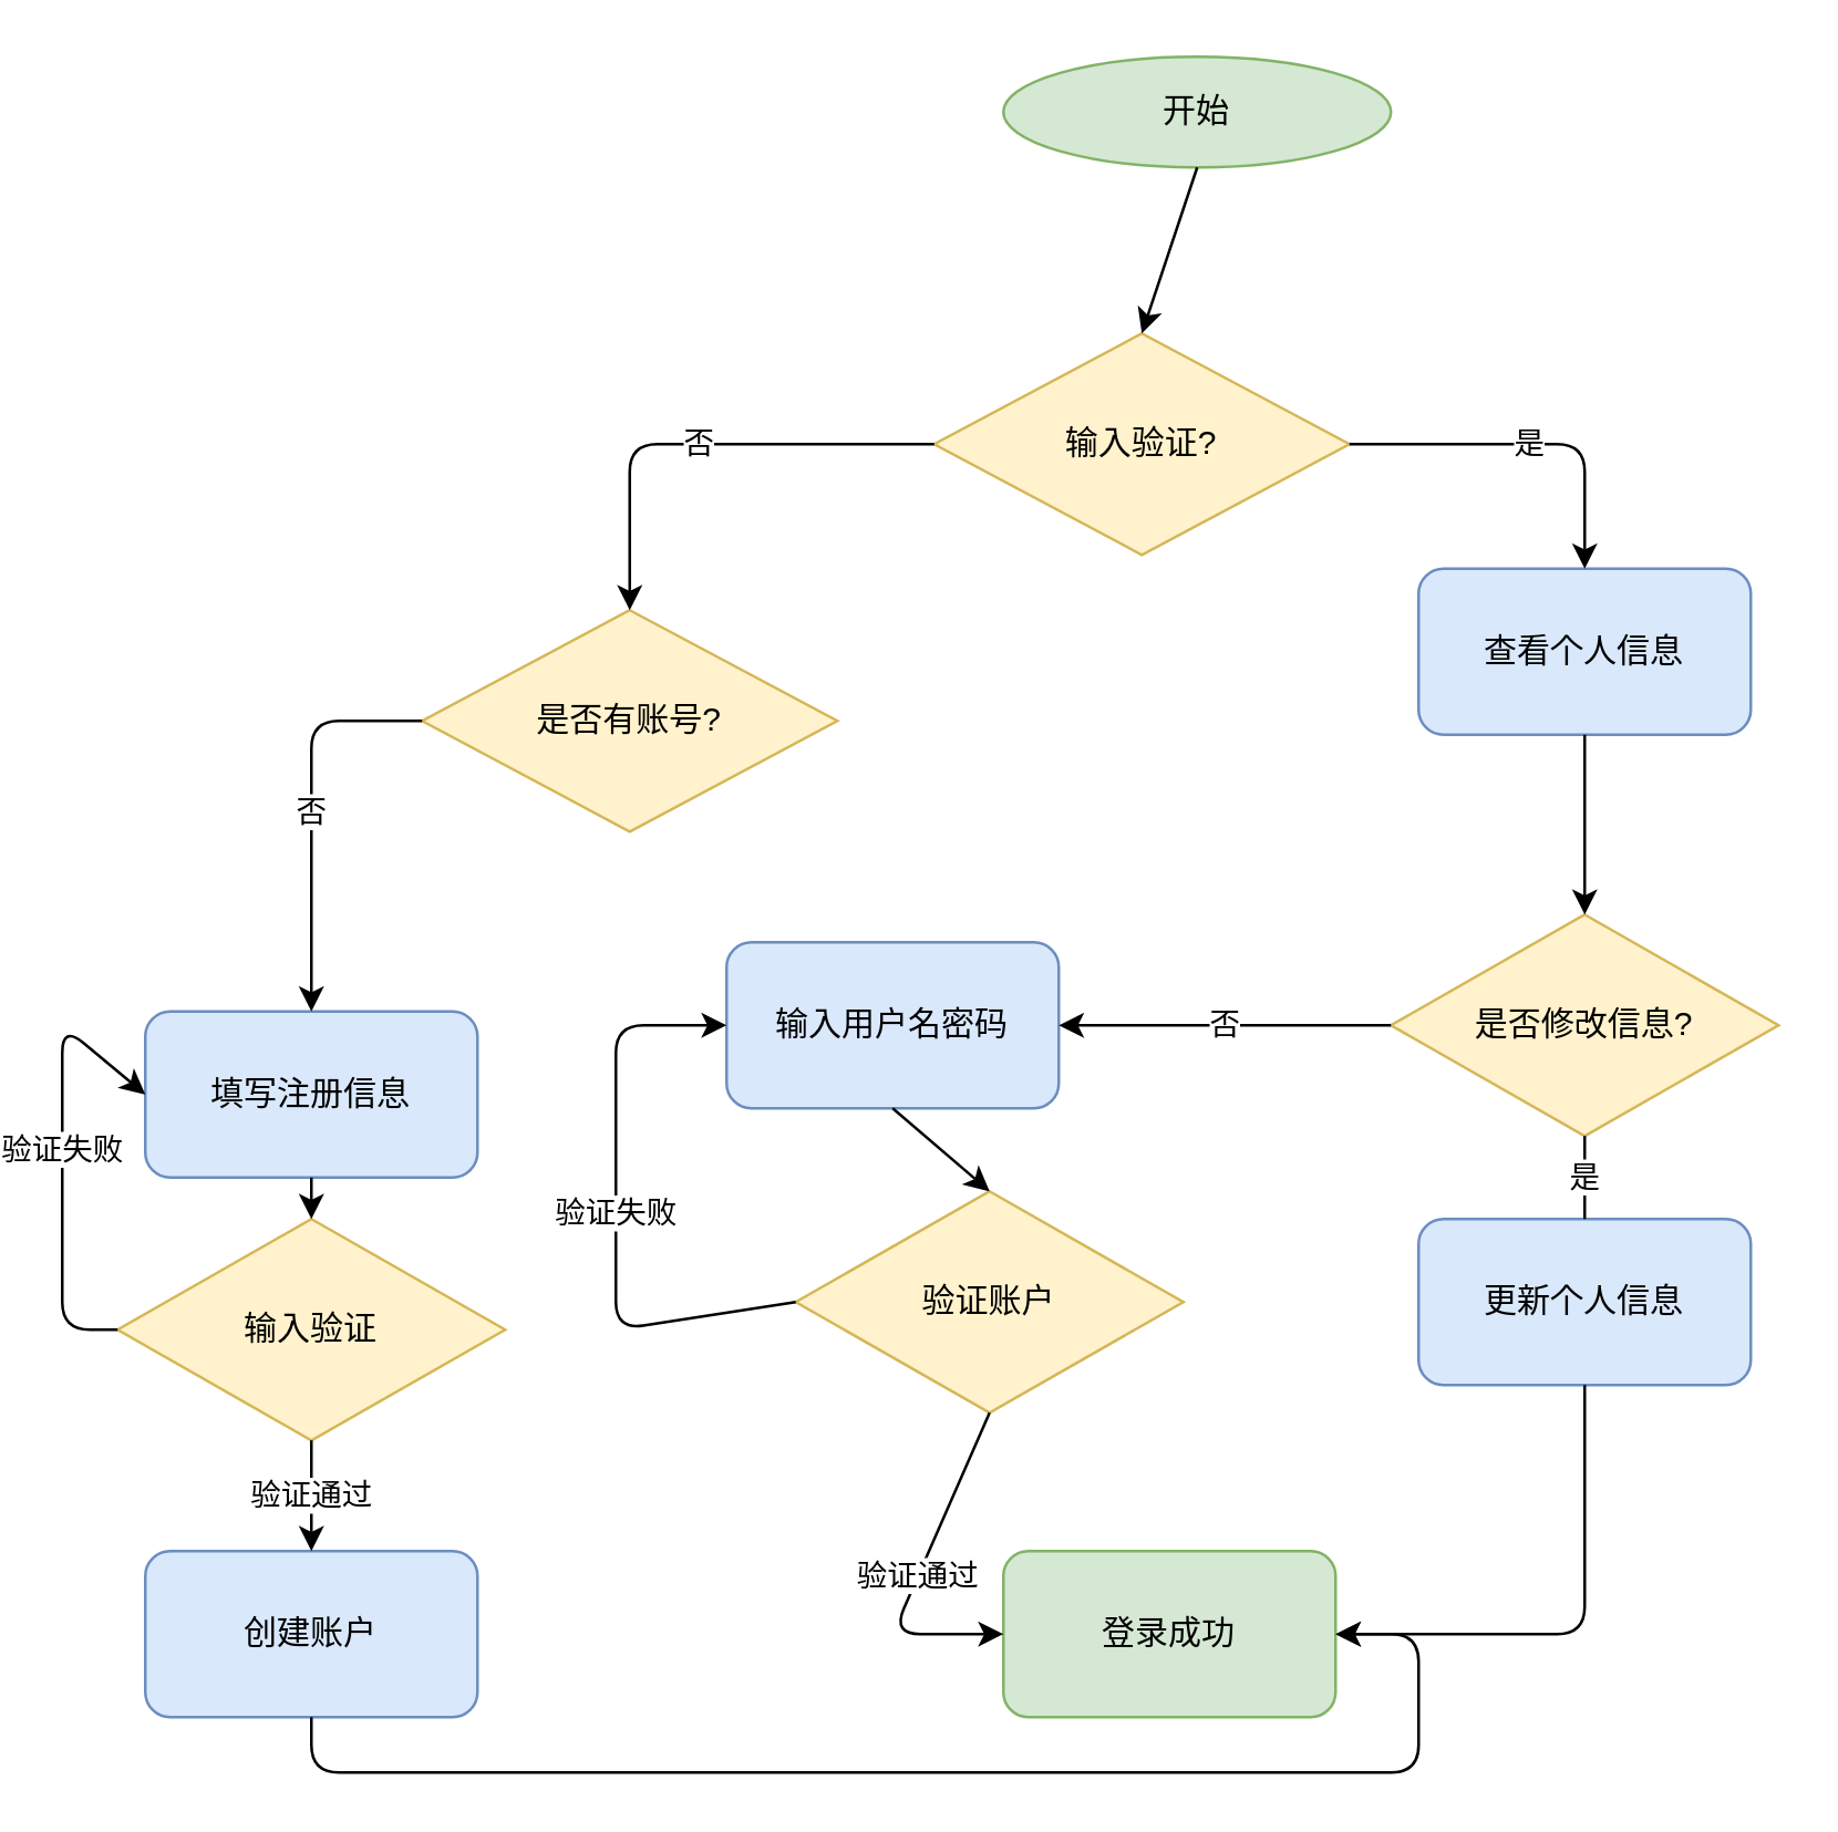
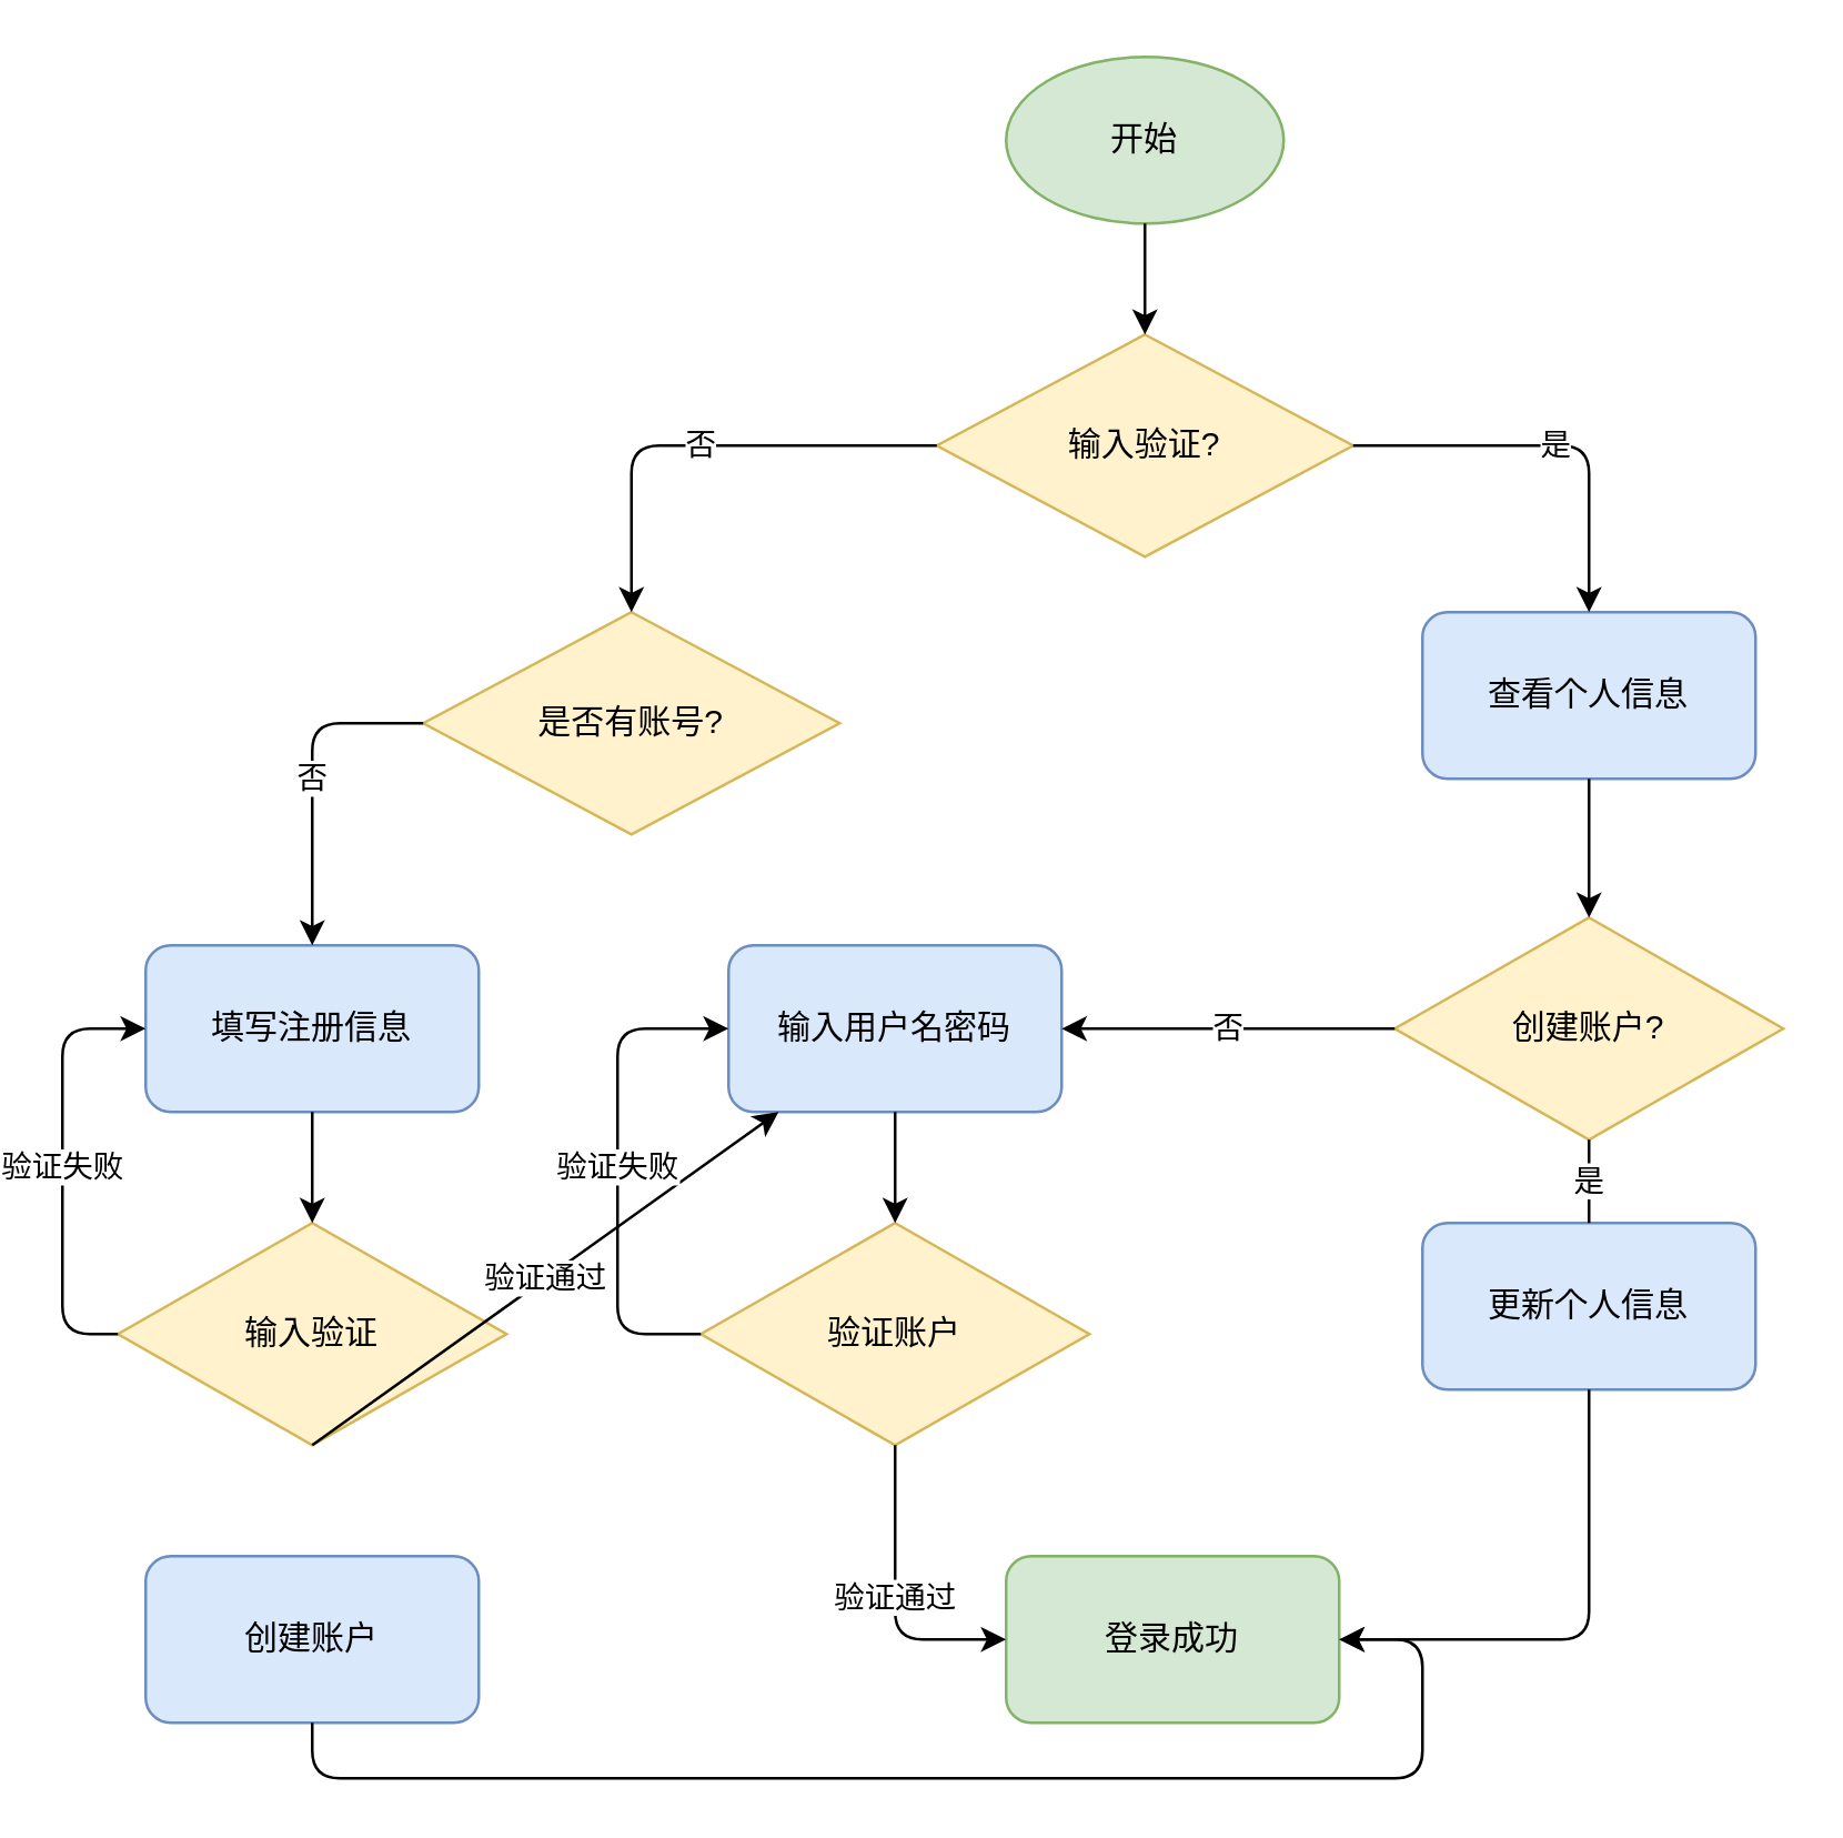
- <mxCell id="2" value="开始" style="ellipse;whiteSpace=wrap;html=1;fillColor=#d5e8d4;strokeColor=#82b366;" parent="1" vertex="1"><mxGeometry x="360" y="20" width="140" height="40" as="geometry" /></mxCell>
+ <mxCell id="2" value="开始" style="ellipse;whiteSpace=wrap;html=1;fillColor=#d5e8d4;strokeColor=#82b366;" parent="1" vertex="1"><mxGeometry x="360" y="20" width="100" height="60" as="geometry" /></mxCell>
- <mxCell id="10" value="查看个人信息" style="rounded=1;whiteSpace=wrap;html=1;fillColor=#dae8fc;strokeColor=#6c8ebf;" parent="1" vertex="1"><mxGeometry x="510" y="205" width="120" height="60" as="geometry" /></mxCell>
+ <mxCell id="10" value="查看个人信息" style="rounded=1;whiteSpace=wrap;html=1;fillColor=#dae8fc;strokeColor=#6c8ebf;" parent="1" vertex="1"><mxGeometry x="510" y="220" width="120" height="60" as="geometry" /></mxCell>
- <mxCell id="11" value="是否修改信息?" style="rhombus;whiteSpace=wrap;html=1;fillColor=#fff2cc;strokeColor=#d6b656;" parent="1" vertex="1"><mxGeometry x="500" y="330" width="140" height="80" as="geometry" /></mxCell>
+ <mxCell id="11" value="创建账户?" style="rhombus;whiteSpace=wrap;html=1;fillColor=#fff2cc;strokeColor=#d6b656;" parent="1" vertex="1"><mxGeometry x="500" y="330" width="140" height="80" as="geometry" /></mxCell>
- <mxCell id="5" value="填写注册信息" style="rounded=1;whiteSpace=wrap;html=1;fillColor=#dae8fc;strokeColor=#6c8ebf;" parent="1" vertex="1"><mxGeometry x="50" y="365" width="120" height="60" as="geometry" /></mxCell>
+ <mxCell id="5" value="填写注册信息" style="rounded=1;whiteSpace=wrap;html=1;fillColor=#dae8fc;strokeColor=#6c8ebf;" parent="1" vertex="1"><mxGeometry x="50" y="340" width="120" height="60" as="geometry" /></mxCell>
- <mxCell id="9" value="验证账户" style="rhombus;whiteSpace=wrap;html=1;fillColor=#fff2cc;strokeColor=#d6b656;" parent="1" vertex="1"><mxGeometry x="285" y="430" width="140" height="80" as="geometry" /></mxCell>
+ <mxCell id="9" value="验证账户" style="rhombus;whiteSpace=wrap;html=1;fillColor=#fff2cc;strokeColor=#d6b656;" parent="1" vertex="1"><mxGeometry x="250" y="440" width="140" height="80" as="geometry" /></mxCell>
- <mxCell id="19" value="验证通过" style="endArrow=classic;html=1;exitX=0.5;exitY=1;exitDx=0;exitDy=0;entryX=0.5;entryY=0;entryDx=0;entryDy=0;" parent="1" source="6" target="7" edge="1"><mxGeometry relative="1" as="geometry" /></mxCell>
+ <mxCell id="19" value="验证通过" style="endArrow=classic;html=1;exitX=0.5;exitY=1;exitDx=0;exitDy=0;" parent="1" source="6" target="8" edge="1"><mxGeometry relative="1" as="geometry" /></mxCell>
